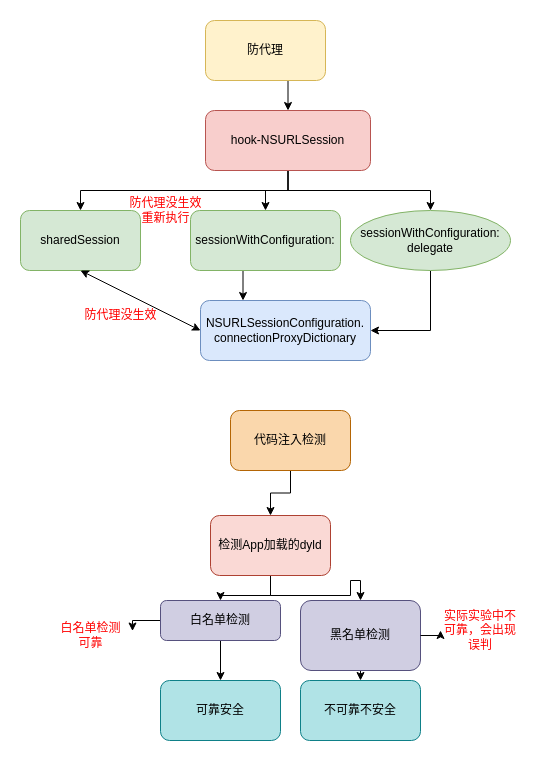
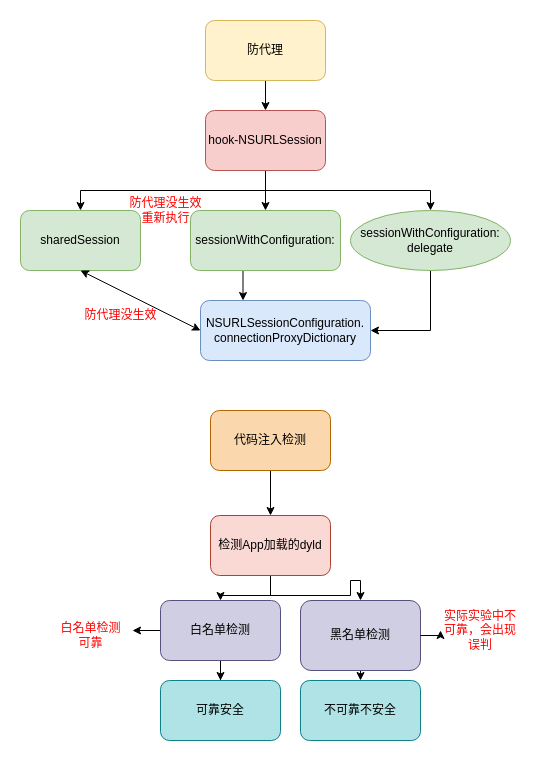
- <mxCell id="7" value="hook-NSURLSession" style="rounded=1;whiteSpace=wrap;html=1;fillColor=#f8cecc;strokeColor=#b85450;" vertex="1" parent="1"><mxGeometry x="205" y="110" width="165" height="60" as="geometry" /></mxCell>
+ <mxCell id="7" value="hook-NSURLSession" style="rounded=1;whiteSpace=wrap;html=1;fillColor=#f8cecc;strokeColor=#b85450;" vertex="1" parent="1"><mxGeometry x="205" y="110" width="120" height="60" as="geometry" /></mxCell>
- <mxCell id="18" value="&lt;font color=&quot;#000000&quot;&gt;代码注入检测&lt;/font&gt;" style="rounded=1;whiteSpace=wrap;html=1;fillColor=#fad7ac;strokeColor=#b46504;" vertex="1" parent="1"><mxGeometry x="230" y="410" width="120" height="60" as="geometry" /></mxCell>
+ <mxCell id="18" value="&lt;font color=&quot;#000000&quot;&gt;代码注入检测&lt;/font&gt;" style="rounded=1;whiteSpace=wrap;html=1;fillColor=#fad7ac;strokeColor=#b46504;" vertex="1" parent="1"><mxGeometry x="210" y="410" width="120" height="60" as="geometry" /></mxCell>
- <mxCell id="24" value="&lt;font color=&quot;#000000&quot;&gt;白名单检测&lt;/font&gt;" style="rounded=1;whiteSpace=wrap;html=1;fillColor=#d0cee2;strokeColor=#56517e;" vertex="1" parent="1"><mxGeometry x="160" y="600" width="120" height="40" as="geometry" /></mxCell>
+ <mxCell id="24" value="&lt;font color=&quot;#000000&quot;&gt;白名单检测&lt;/font&gt;" style="rounded=1;whiteSpace=wrap;html=1;fillColor=#d0cee2;strokeColor=#56517e;" vertex="1" parent="1"><mxGeometry x="160" y="600" width="120" height="60" as="geometry" /></mxCell>
